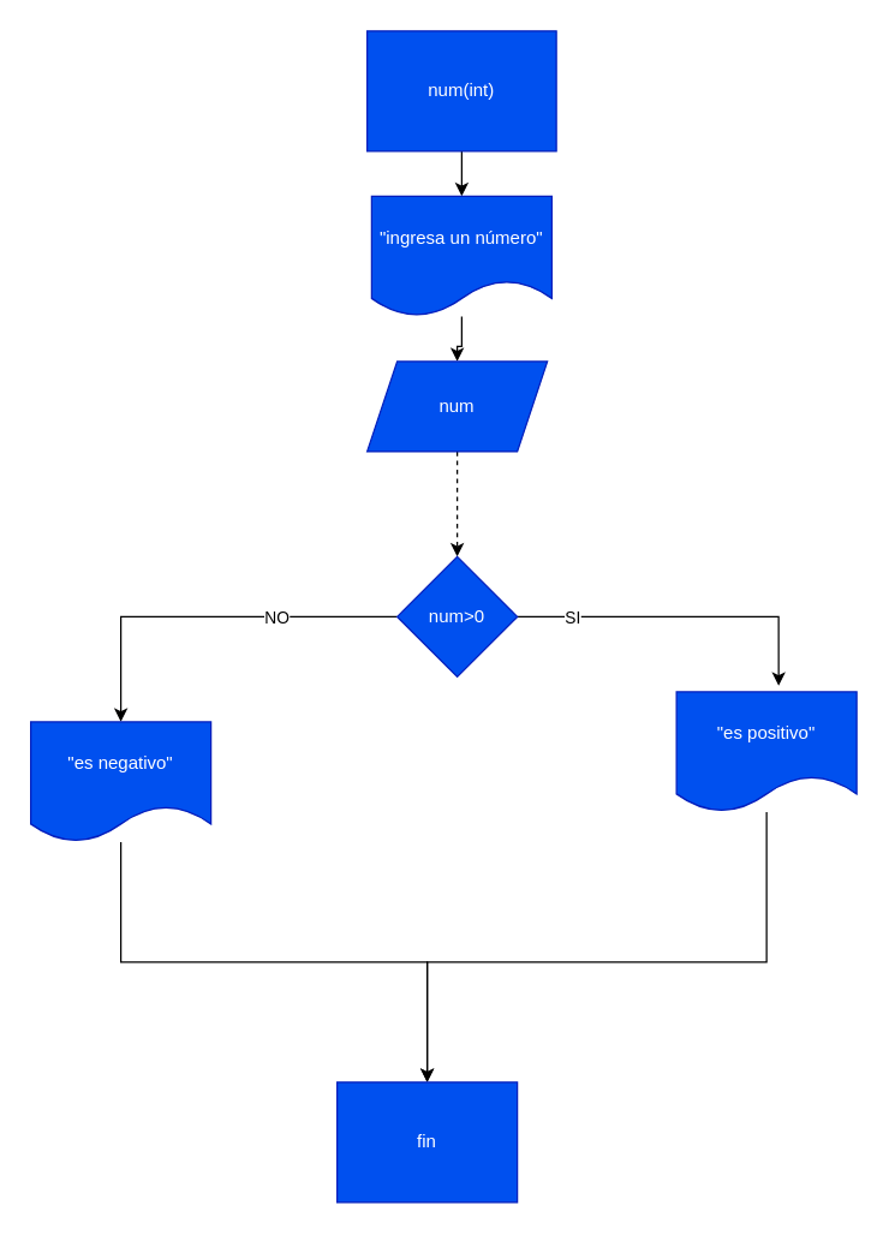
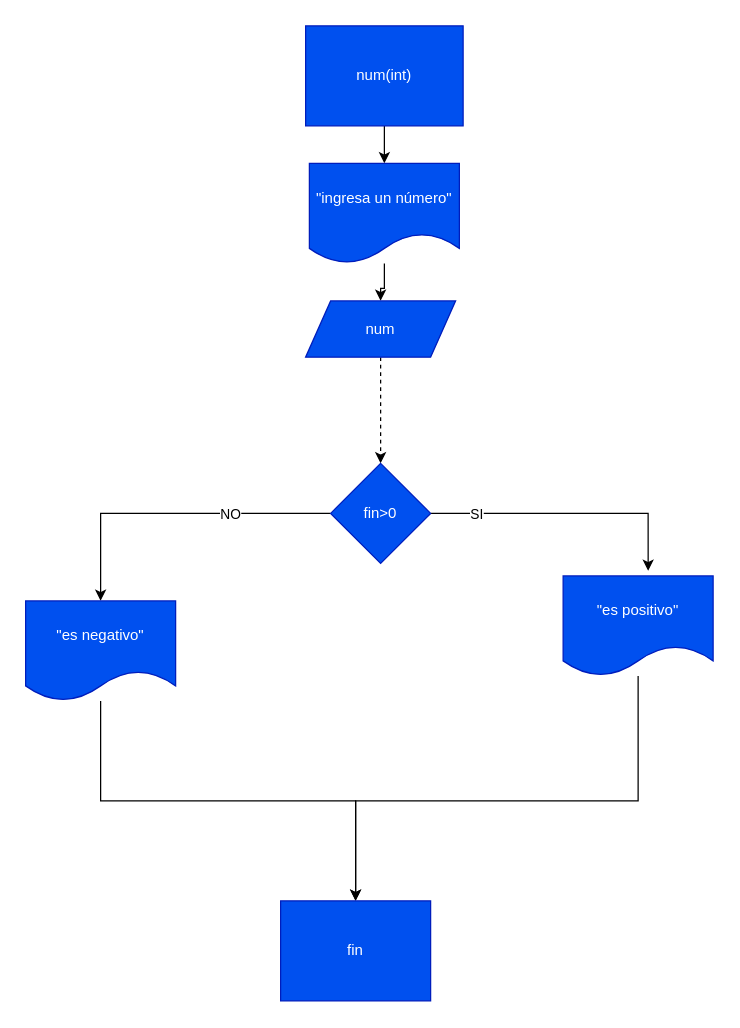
- <mxCell id="7" value="num" style="shape=parallelogram;perimeter=parallelogramPerimeter;whiteSpace=wrap;html=1;fixedSize=1;fillColor=#0050ef;fontColor=#ffffff;strokeColor=#001DBC;" vertex="1" parent="1"><mxGeometry x="244" y="240" width="120" height="60" as="geometry" /></mxCell>
+ <mxCell id="7" value="num" style="shape=parallelogram;perimeter=parallelogramPerimeter;whiteSpace=wrap;html=1;fixedSize=1;fillColor=#0050ef;fontColor=#ffffff;strokeColor=#001DBC;" vertex="1" parent="1"><mxGeometry x="244" y="240" width="120" height="45" as="geometry" /></mxCell>
- <mxCell id="12" value="num&amp;gt;0" style="rhombus;whiteSpace=wrap;html=1;fillColor=#0050ef;fontColor=#ffffff;strokeColor=#001DBC;" vertex="1" parent="1"><mxGeometry x="264" y="370" width="80" height="80" as="geometry" /></mxCell>
+ <mxCell id="12" value="fin&amp;gt;0" style="rhombus;whiteSpace=wrap;html=1;fillColor=#0050ef;fontColor=#ffffff;strokeColor=#001DBC;" vertex="1" parent="1"><mxGeometry x="264" y="370" width="80" height="80" as="geometry" /></mxCell>
